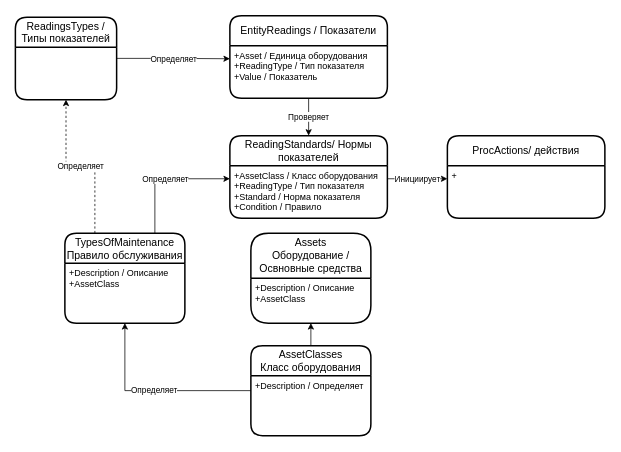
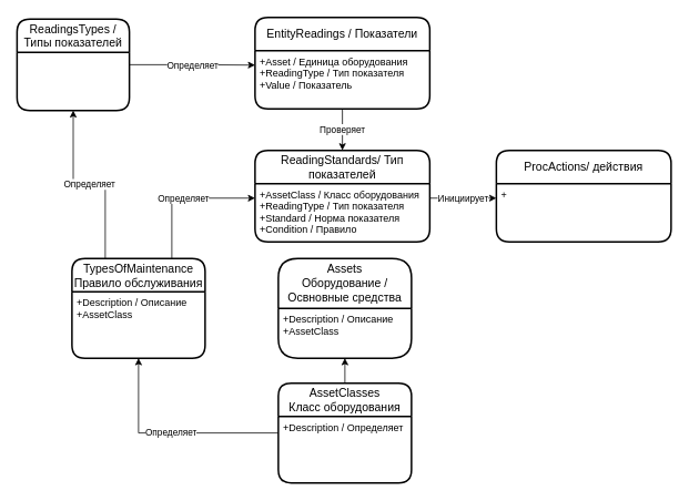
- <mxCell id="12" value="ReadingStandards/ Нормы показателей" style="swimlane;childLayout=stackLayout;horizontal=1;startSize=40;horizontalStack=0;rounded=1;fontSize=14;fontStyle=0;strokeWidth=2;resizeParent=0;resizeLast=1;shadow=0;dashed=0;align=center;arcSize=13;whiteSpace=wrap;" parent="1" vertex="1"><mxGeometry x="306" y="180" width="210" height="110" as="geometry" /></mxCell>
+ <mxCell id="12" value="ReadingStandards/ Тип показателей" style="swimlane;childLayout=stackLayout;horizontal=1;startSize=40;horizontalStack=0;rounded=1;fontSize=14;fontStyle=0;strokeWidth=2;resizeParent=0;resizeLast=1;shadow=0;dashed=0;align=center;arcSize=13;whiteSpace=wrap;" parent="1" vertex="1"><mxGeometry x="306" y="180" width="210" height="110" as="geometry" /></mxCell>
- <mxCell id="8" value="Определяет" style="edgeStyle=orthogonalEdgeStyle;rounded=0;orthogonalLoop=1;jettySize=auto;html=1;exitX=0.25;exitY=0;exitDx=0;exitDy=0;entryX=0.5;entryY=1;entryDx=0;entryDy=0;dashed=1;" parent="1" source="9" target="20" edge="1"><mxGeometry relative="1" as="geometry"><mxPoint x="51" y="60" as="targetPoint" /></mxGeometry></mxCell>
+ <mxCell id="8" value="Определяет" style="edgeStyle=orthogonalEdgeStyle;rounded=0;orthogonalLoop=1;jettySize=auto;html=1;exitX=0.25;exitY=0;exitDx=0;exitDy=0;entryX=0.5;entryY=1;entryDx=0;entryDy=0;" parent="1" source="9" target="20" edge="1"><mxGeometry relative="1" as="geometry"><mxPoint x="51" y="60" as="targetPoint" /></mxGeometry></mxCell>
